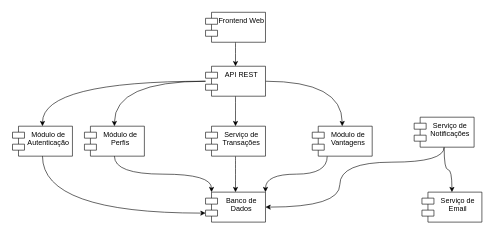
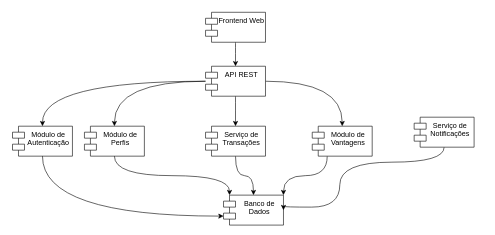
- <mxCell id="16" style="edgeStyle=orthogonalEdgeStyle;rounded=0;orthogonalLoop=1;jettySize=auto;html=1;curved=1;" edge="1" parent="1" source="18" target="19"><mxGeometry relative="1" as="geometry" /></mxCell>
- <mxCell id="10" value="Banco de Dados" style="shape=module;align=left;spacingLeft=20;align=center;verticalAlign=top;whiteSpace=wrap;html=1;" vertex="1" parent="1"><mxGeometry x="342" y="320" width="100" height="50" as="geometry" /></mxCell>
+ <mxCell id="10" value="Banco de Dados" style="shape=module;align=left;spacingLeft=20;align=center;verticalAlign=top;whiteSpace=wrap;html=1;" vertex="1" parent="1"><mxGeometry x="372" y="325" width="100" height="50" as="geometry" /></mxCell>
- <mxCell id="19" value="Serviço de Email" style="shape=module;align=left;spacingLeft=20;align=center;verticalAlign=top;whiteSpace=wrap;html=1;" vertex="1" parent="1"><mxGeometry x="703" y="320" width="100" height="50" as="geometry" /></mxCell>
